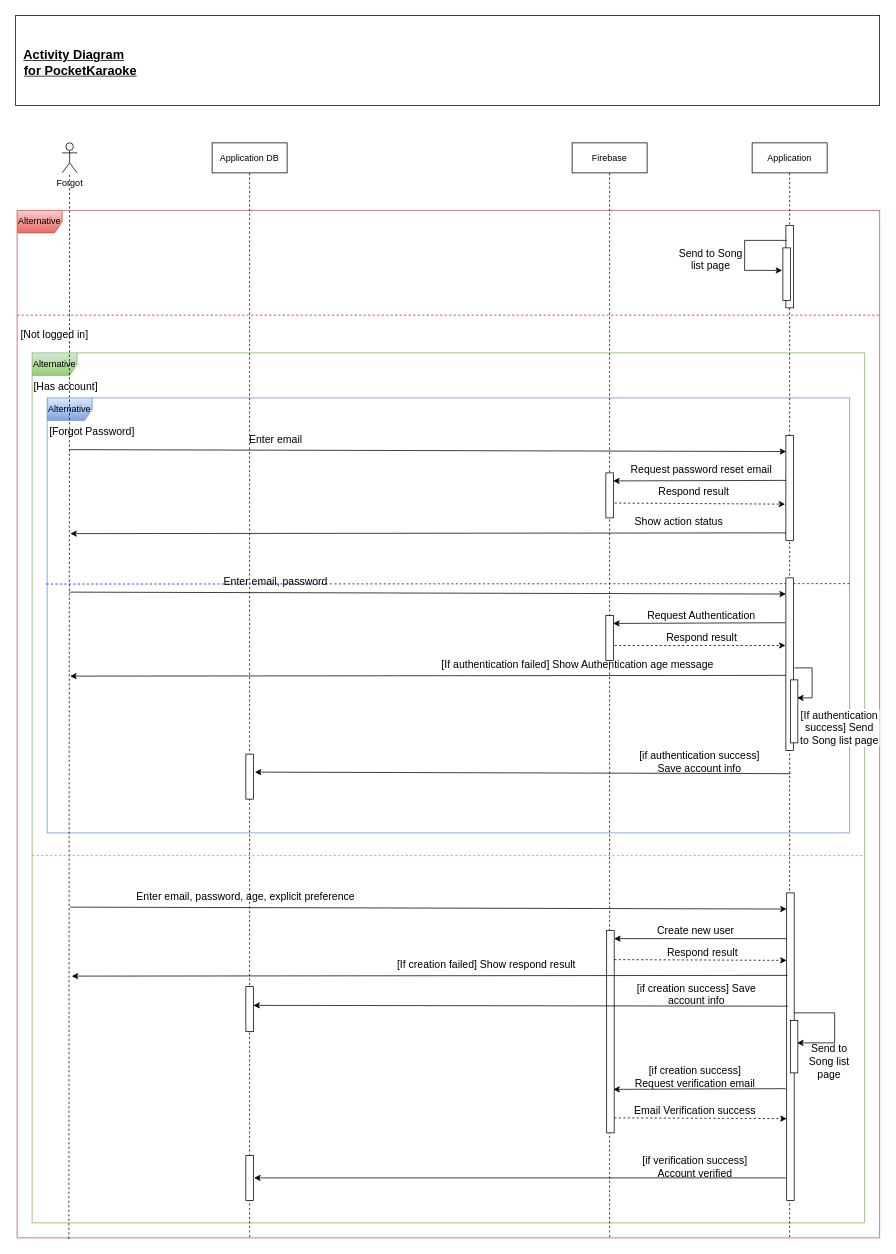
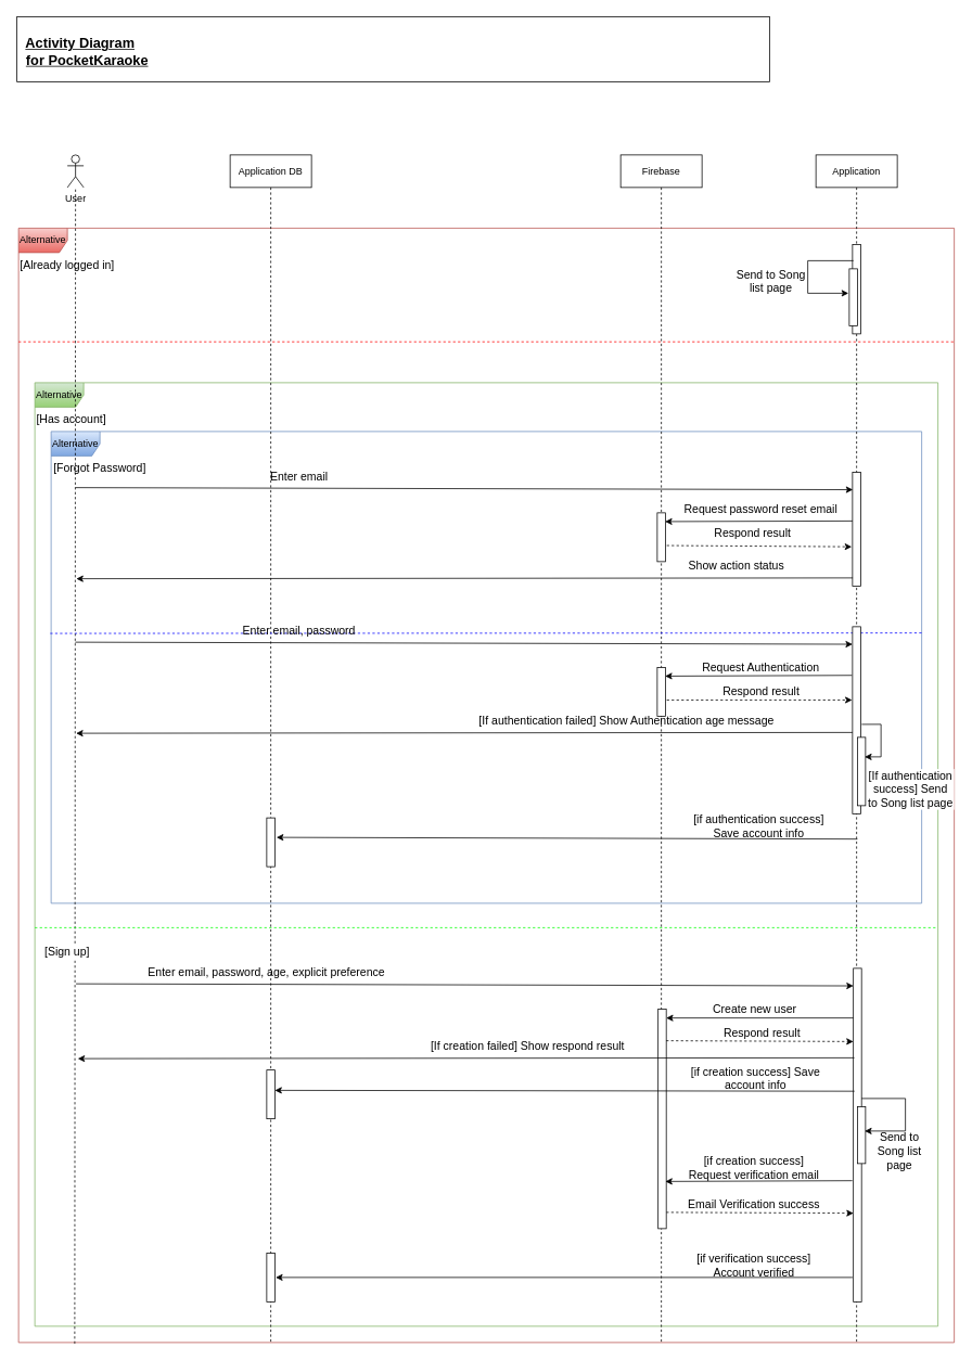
- <mxCell id="74" value="&lt;div align=&quot;left&quot;&gt;&lt;u&gt;&lt;b&gt;&lt;font style=&quot;font-size: 17px&quot;&gt;&lt;br&gt;&lt;/font&gt;&lt;/b&gt;&lt;/u&gt;&lt;/div&gt;&lt;div align=&quot;left&quot;&gt;&lt;u&gt;&lt;b&gt;&lt;font style=&quot;font-size: 17px&quot;&gt;&lt;br&gt;&lt;/font&gt;&lt;/b&gt;&lt;/u&gt;&lt;/div&gt;&lt;div align=&quot;left&quot;&gt;&lt;u&gt;&lt;b&gt;&lt;font style=&quot;font-size: 17px&quot;&gt;&lt;/font&gt;&lt;/b&gt;&lt;/u&gt;&lt;b&gt;&lt;font style=&quot;font-size: 17px&quot;&gt;&lt;span style=&quot;white-space: pre&quot;&gt;&lt;span style=&quot;white-space: pre&quot;&gt; &lt;/span&gt; &lt;/span&gt;&lt;/font&gt;&lt;/b&gt;&lt;u&gt;&lt;b&gt;&lt;font style=&quot;font-size: 17px&quot;&gt;Activity Diagram&lt;/font&gt;&lt;/b&gt;&lt;/u&gt;&lt;/div&gt;&lt;div align=&quot;left&quot;&gt;&lt;u&gt;&lt;b&gt;&lt;font style=&quot;font-size: 17px&quot;&gt;&lt;/font&gt;&lt;/b&gt;&lt;/u&gt;&lt;b&gt;&lt;font style=&quot;font-size: 17px&quot;&gt;&lt;span style=&quot;white-space: pre&quot;&gt;&lt;span style=&quot;white-space: pre&quot;&gt; &lt;/span&gt; &lt;/span&gt;&lt;/font&gt;&lt;/b&gt;&lt;u&gt;&lt;b&gt;&lt;font style=&quot;font-size: 17px&quot;&gt;for PocketKaraoke&lt;/font&gt;&lt;/b&gt;&lt;/u&gt;&lt;/div&gt;&lt;div align=&quot;left&quot;&gt;&lt;br&gt;&lt;/div&gt;&lt;div align=&quot;left&quot;&gt;&lt;br&gt;&lt;/div&gt;&lt;div align=&quot;left&quot;&gt;&lt;br&gt;&lt;/div&gt;" style="rounded=0;whiteSpace=wrap;html=1;fontSize=9;fillColor=none;align=left;" parent="1" vertex="1"><mxGeometry x="20" y="20" width="1152" height="120" as="geometry" /></mxCell>
+ <mxCell id="74" value="&lt;div align=&quot;left&quot;&gt;&lt;u&gt;&lt;b&gt;&lt;font style=&quot;font-size: 17px&quot;&gt;&lt;br&gt;&lt;/font&gt;&lt;/b&gt;&lt;/u&gt;&lt;/div&gt;&lt;div align=&quot;left&quot;&gt;&lt;u&gt;&lt;b&gt;&lt;font style=&quot;font-size: 17px&quot;&gt;&lt;br&gt;&lt;/font&gt;&lt;/b&gt;&lt;/u&gt;&lt;/div&gt;&lt;div align=&quot;left&quot;&gt;&lt;u&gt;&lt;b&gt;&lt;font style=&quot;font-size: 17px&quot;&gt;&lt;/font&gt;&lt;/b&gt;&lt;/u&gt;&lt;b&gt;&lt;font style=&quot;font-size: 17px&quot;&gt;&lt;span style=&quot;white-space: pre&quot;&gt;&lt;span style=&quot;white-space: pre&quot;&gt; &lt;/span&gt; &lt;/span&gt;&lt;/font&gt;&lt;/b&gt;&lt;u&gt;&lt;b&gt;&lt;font style=&quot;font-size: 17px&quot;&gt;Activity Diagram&lt;/font&gt;&lt;/b&gt;&lt;/u&gt;&lt;/div&gt;&lt;div align=&quot;left&quot;&gt;&lt;u&gt;&lt;b&gt;&lt;font style=&quot;font-size: 17px&quot;&gt;&lt;/font&gt;&lt;/b&gt;&lt;/u&gt;&lt;b&gt;&lt;font style=&quot;font-size: 17px&quot;&gt;&lt;span style=&quot;white-space: pre&quot;&gt;&lt;span style=&quot;white-space: pre&quot;&gt; &lt;/span&gt; &lt;/span&gt;&lt;/font&gt;&lt;/b&gt;&lt;u&gt;&lt;b&gt;&lt;font style=&quot;font-size: 17px&quot;&gt;for PocketKaraoke&lt;/font&gt;&lt;/b&gt;&lt;/u&gt;&lt;/div&gt;&lt;div align=&quot;left&quot;&gt;&lt;br&gt;&lt;/div&gt;&lt;div align=&quot;left&quot;&gt;&lt;br&gt;&lt;/div&gt;&lt;div align=&quot;left&quot;&gt;&lt;br&gt;&lt;/div&gt;" style="rounded=0;whiteSpace=wrap;html=1;fontSize=9;fillColor=none;align=left;" parent="1" vertex="1"><mxGeometry x="20" y="20" width="925" height="80" as="geometry" /></mxCell>
- <mxCell id="22" value="Forgot" style="shape=umlActor;verticalLabelPosition=bottom;verticalAlign=top;html=1;outlineConnect=0;movable=1;" parent="21" vertex="1"><mxGeometry width="20" height="40" as="geometry" /></mxCell>
+ <mxCell id="22" value="User" style="shape=umlActor;verticalLabelPosition=bottom;verticalAlign=top;html=1;outlineConnect=0;movable=1;" parent="21" vertex="1"><mxGeometry width="20" height="40" as="geometry" /></mxCell>
+ <mxCell id="24" value="[Already logged in]" style="text;html=1;strokeColor=none;fillColor=none;align=center;verticalAlign=middle;whiteSpace=wrap;rounded=0;fontSize=14;" parent="1" vertex="1"><mxGeometry x="22" y="310" width="120" height="30" as="geometry" /></mxCell>
- <mxCell id="18" value="[Not logged in]" style="text;html=1;strokeColor=none;fillColor=none;align=center;verticalAlign=middle;whiteSpace=wrap;rounded=0;fontSize=14;" parent="1" vertex="1"><mxGeometry x="22" y="430" width="100" height="30" as="geometry" /></mxCell>
+ <mxCell id="52" value="[Sign up]" style="text;html=1;strokeColor=none;fillColor=default;align=center;verticalAlign=middle;whiteSpace=wrap;rounded=0;fontSize=14;" parent="1" vertex="1"><mxGeometry x="52" y="1160" width="60" height="20" as="geometry" /></mxCell>
